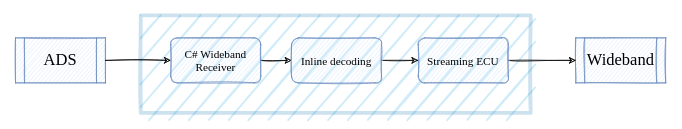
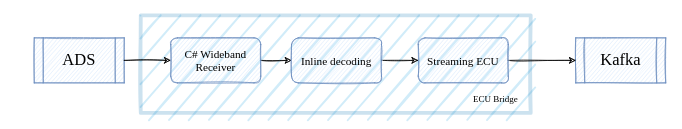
- <mxCell id="4" value="&lt;font face=&quot;pangolin, cursive&quot; style=&quot;font-size: 22px&quot;&gt;ADS&lt;/font&gt;" style="shape=process;whiteSpace=wrap;html=1;backgroundOutline=1;sketch=1;fillColor=#dae8fc;strokeColor=#6c8ebf;" vertex="1" parent="1"><mxGeometry x="20" y="50" width="120" height="60" as="geometry" /></mxCell>
+ <mxCell id="4" value="&lt;font face=&quot;pangolin, cursive&quot; style=&quot;font-size: 22px&quot;&gt;ADS&lt;/font&gt;" style="shape=process;whiteSpace=wrap;html=1;backgroundOutline=1;sketch=1;fillColor=#dae8fc;strokeColor=#6c8ebf;" vertex="1" parent="1"><mxGeometry x="45" y="50" width="120" height="60" as="geometry" /></mxCell>
- <mxCell id="5" value="&lt;font style=&quot;font-size: 22px&quot; face=&quot;pangolin, cursive&quot;&gt;Wideband&lt;/font&gt;" style="shape=process;whiteSpace=wrap;html=1;backgroundOutline=1;sketch=1;fillColor=#dae8fc;strokeColor=#6c8ebf;" vertex="1" parent="1"><mxGeometry x="767" y="50" width="120" height="60" as="geometry" /></mxCell>
+ <mxCell id="5" value="&lt;font style=&quot;font-size: 22px&quot; face=&quot;pangolin, cursive&quot;&gt;Kafka&lt;/font&gt;" style="shape=process;whiteSpace=wrap;html=1;backgroundOutline=1;sketch=1;fillColor=#dae8fc;strokeColor=#6c8ebf;" vertex="1" parent="1"><mxGeometry x="767" y="50" width="120" height="60" as="geometry" /></mxCell>
+ <mxCell id="9" value="&lt;font face=&quot;pangolin, cursive&quot;&gt;ECU Bridge&lt;/font&gt;" style="text;html=1;strokeColor=none;fillColor=none;align=center;verticalAlign=middle;whiteSpace=wrap;rounded=0;sketch=1;" vertex="1" parent="1"><mxGeometry x="617" y="117" width="87" height="30" as="geometry" /></mxCell>
